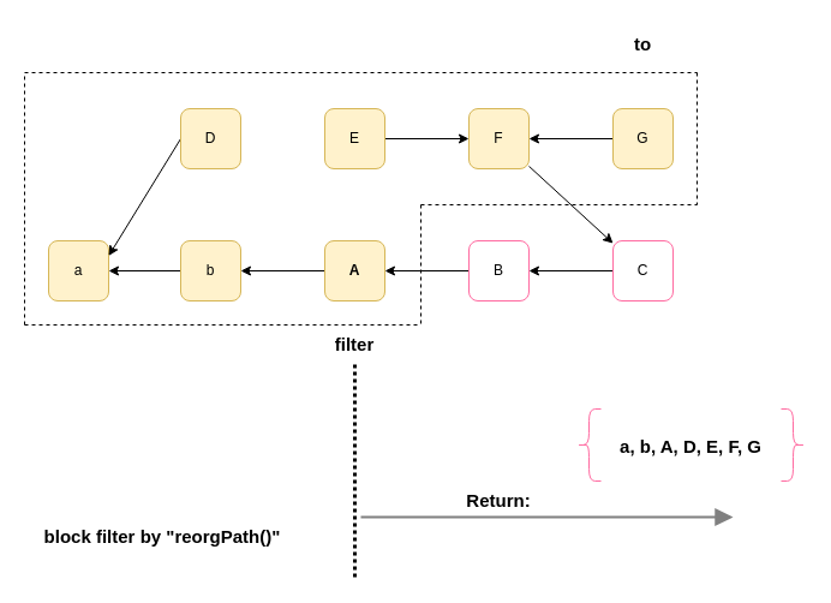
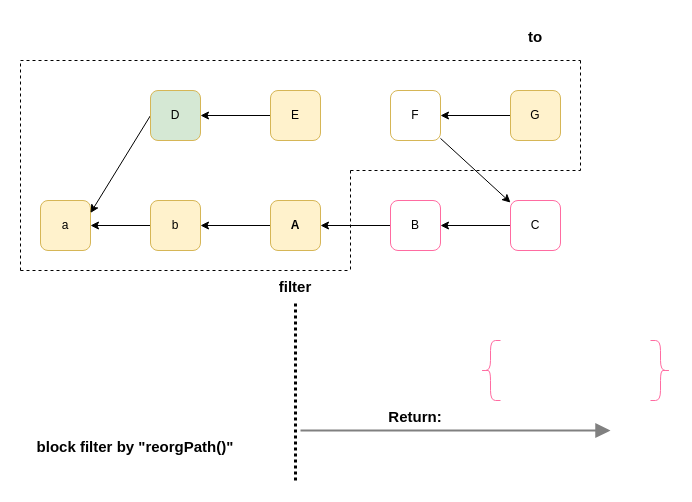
- <mxCell id="12" value="D" style="rounded=1;whiteSpace=wrap;html=1;strokeColor=#d6b656;fillColor=#fff2cc;" vertex="1" parent="1"><mxGeometry x="150" y="90" width="50" height="50" as="geometry" /></mxCell>
+ <mxCell id="12" value="D" style="rounded=1;whiteSpace=wrap;html=1;strokeColor=#d6b656;fillColor=#d5e8d4;" vertex="1" parent="1"><mxGeometry x="150" y="90" width="50" height="50" as="geometry" /></mxCell>
- <mxCell id="13" value="" style="edgeStyle=none;rounded=0;orthogonalLoop=1;jettySize=auto;html=1;fontSize=15;strokeWidth=1;" edge="1" parent="1" source="14" target="16"><mxGeometry relative="1" as="geometry" /></mxCell>
+ <mxCell id="13" value="" style="edgeStyle=none;rounded=0;orthogonalLoop=1;jettySize=auto;html=1;fontSize=15;strokeWidth=1;" edge="1" parent="1" source="14" target="12"><mxGeometry relative="1" as="geometry" /></mxCell>
- <mxCell id="16" value="F" style="rounded=1;whiteSpace=wrap;html=1;strokeColor=#d6b656;fillColor=#fff2cc;" vertex="1" parent="1"><mxGeometry x="390" y="90" width="50" height="50" as="geometry" /></mxCell>
+ <mxCell id="16" value="F" style="rounded=1;whiteSpace=wrap;html=1;strokeColor=#d6b656;fillColor=#ffffff;" vertex="1" parent="1"><mxGeometry x="390" y="90" width="50" height="50" as="geometry" /></mxCell>
- <mxCell id="21" value="a, b, A, D, E, F, G" style="text;strokeColor=none;fillColor=none;align=center;verticalAlign=middle;spacingLeft=4;spacingRight=4;overflow=hidden;points=[[0,0.5],[1,0.5]];portConstraint=eastwest;rotatable=0;fontSize=15;fontStyle=1" vertex="1" parent="1"><mxGeometry x="500" y="345" width="150" height="50" as="geometry" /></mxCell>
